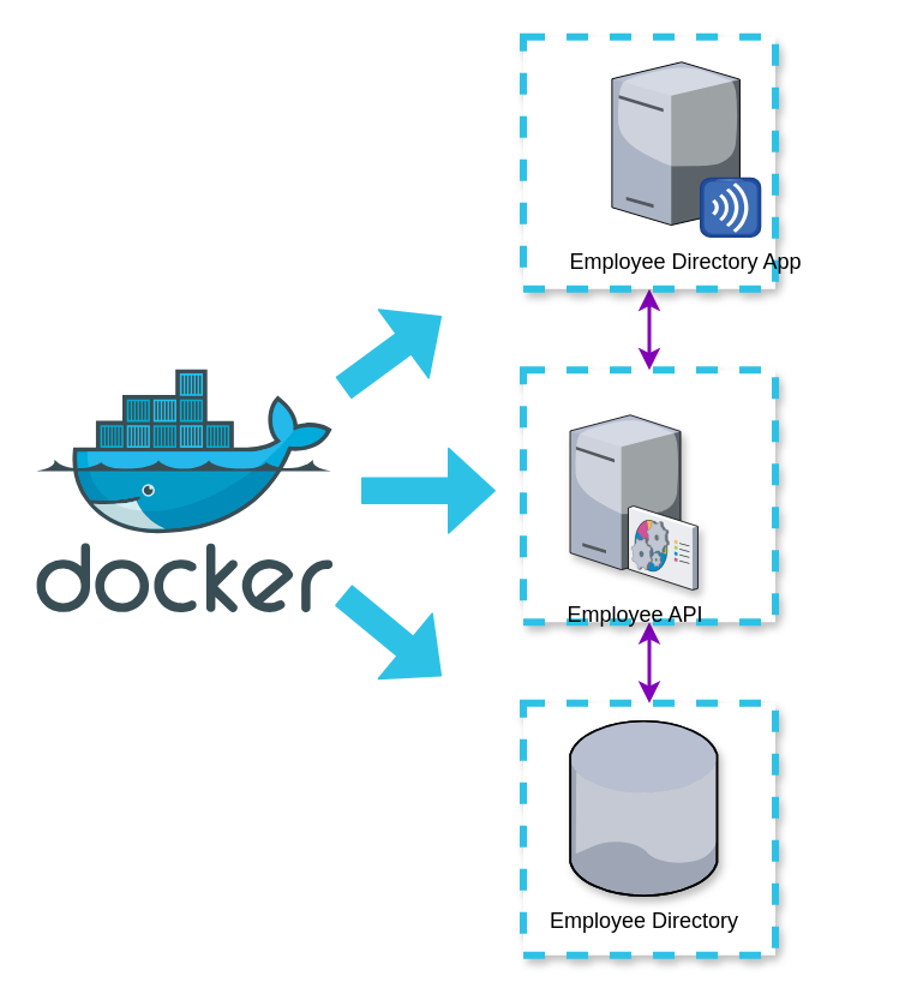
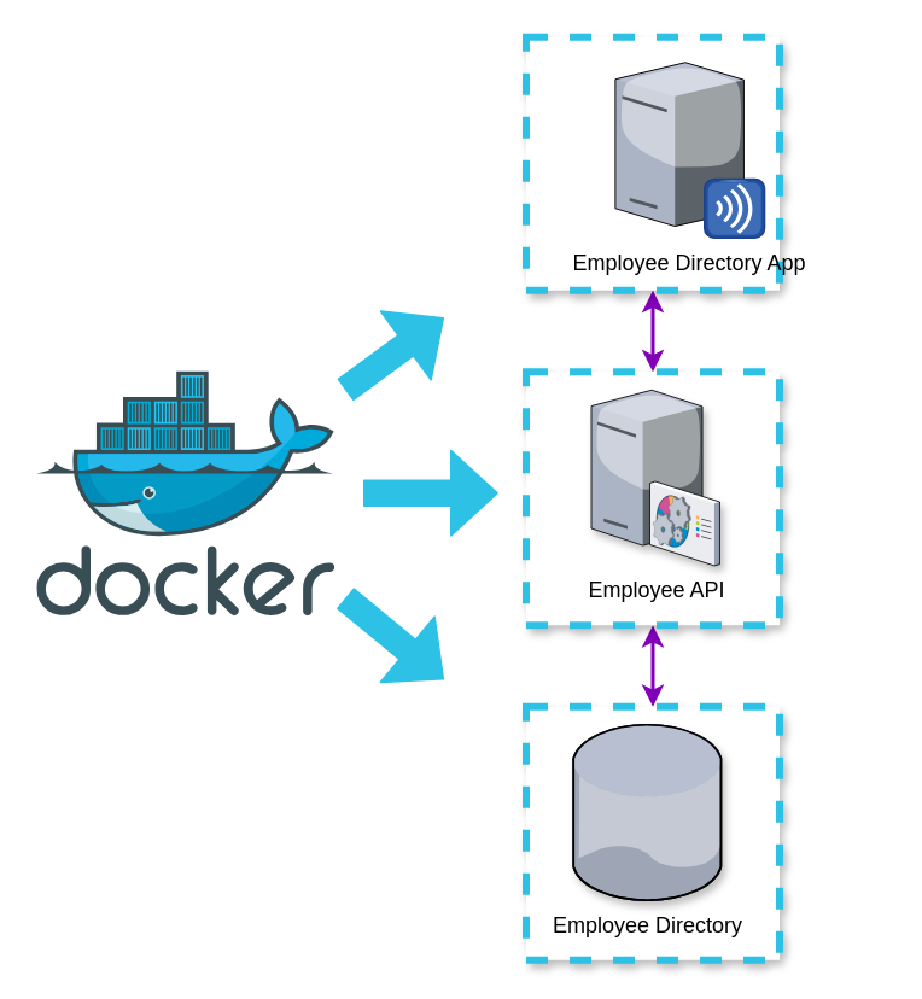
- <mxCell id="8" value="Employee API" style="verticalLabelPosition=bottom;aspect=fixed;html=1;verticalAlign=top;strokeColor=none;align=center;outlineConnect=0;shape=mxgraph.citrix.command_center;shadow=1;fontFamily=Helvetica;fontSize=12;fontColor=#000000;fillColor=#ffffff;" parent="1" vertex="1"><mxGeometry x="316" y="230" width="71" height="97" as="geometry" /></mxCell>
+ <mxCell id="8" value="Employee API" style="verticalLabelPosition=bottom;aspect=fixed;html=1;verticalAlign=top;strokeColor=none;align=center;outlineConnect=0;shape=mxgraph.citrix.command_center;shadow=1;fontFamily=Helvetica;fontSize=12;fontColor=#000000;fillColor=#ffffff;" parent="1" vertex="1"><mxGeometry x="326" y="215" width="71" height="97" as="geometry" /></mxCell>
